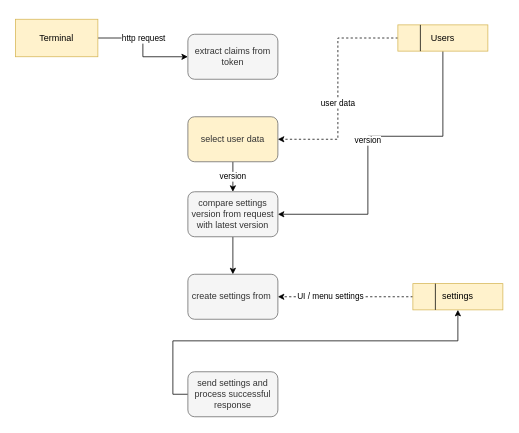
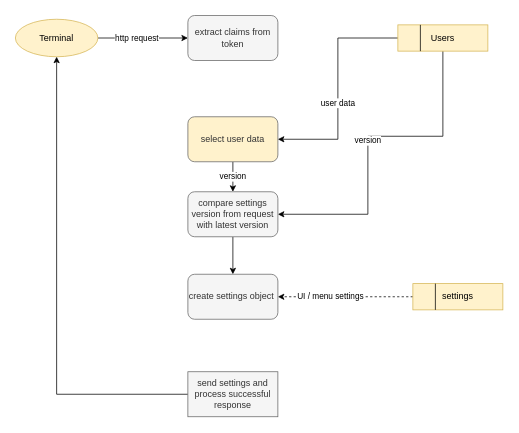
- <mxCell id="4" value="Terminal" style="rounded=0;whiteSpace=wrap;html=1;fillColor=#fff2cc;strokeColor=#d6b656;" vertex="1" parent="1"><mxGeometry x="20" y="25" width="110" height="50" as="geometry" /></mxCell>
+ <mxCell id="4" value="Terminal" style="ellipse;whiteSpace=wrap;html=1;fillColor=#fff2cc;strokeColor=#d6b656;" vertex="1" parent="1"><mxGeometry x="20" y="25" width="110" height="50" as="geometry" /></mxCell>
- <mxCell id="8" style="edgeStyle=orthogonalEdgeStyle;rounded=0;orthogonalLoop=1;jettySize=auto;html=1;exitX=0;exitY=0.5;exitDx=0;exitDy=0;entryX=1;entryY=0.5;entryDx=0;entryDy=0;endArrow=classic;endFill=1;dashed=1;" edge="1" parent="1" source="11" target="7"><mxGeometry relative="1" as="geometry" /></mxCell>
+ <mxCell id="8" style="edgeStyle=orthogonalEdgeStyle;rounded=0;orthogonalLoop=1;jettySize=auto;html=1;exitX=0;exitY=0.5;exitDx=0;exitDy=0;entryX=1;entryY=0.5;entryDx=0;entryDy=0;endArrow=classic;endFill=1;" edge="1" parent="1" source="11" target="7"><mxGeometry relative="1" as="geometry" /></mxCell>
- <mxCell id="5" value="extract claims from token" style="rounded=1;whiteSpace=wrap;html=1;fillColor=#f5f5f5;strokeColor=#666666;fontColor=#333333;" vertex="1" parent="1"><mxGeometry x="250" y="45" width="120" height="60" as="geometry" /></mxCell>
+ <mxCell id="5" value="extract claims from token" style="rounded=1;whiteSpace=wrap;html=1;fillColor=#f5f5f5;strokeColor=#666666;fontColor=#333333;" vertex="1" parent="1"><mxGeometry x="250" y="20" width="120" height="60" as="geometry" /></mxCell>
- <mxCell id="18" value="create settings from&amp;nbsp;" style="rounded=1;whiteSpace=wrap;html=1;fillColor=#f5f5f5;strokeColor=#666666;fontColor=#333333;" vertex="1" parent="1"><mxGeometry x="250" y="365" width="120" height="60" as="geometry" /></mxCell>
+ <mxCell id="18" value="create settings object&amp;nbsp;" style="rounded=1;whiteSpace=wrap;html=1;fillColor=#f5f5f5;strokeColor=#666666;fontColor=#333333;" vertex="1" parent="1"><mxGeometry x="250" y="365" width="120" height="60" as="geometry" /></mxCell>
- <mxCell id="19" style="edgeStyle=orthogonalEdgeStyle;rounded=0;orthogonalLoop=1;jettySize=auto;html=1;exitX=0;exitY=0.5;exitDx=0;exitDy=0;endArrow=classic;endFill=1;" edge="1" parent="1" source="20" target="16"><mxGeometry relative="1" as="geometry"><mxPoint x="70" y="125" as="targetPoint" /></mxGeometry></mxCell>
+ <mxCell id="19" style="edgeStyle=orthogonalEdgeStyle;rounded=0;orthogonalLoop=1;jettySize=auto;html=1;exitX=0;exitY=0.5;exitDx=0;exitDy=0;endArrow=classic;endFill=1;entryX=0.5;entryY=1;entryDx=0;entryDy=0;" edge="1" parent="1" source="20" target="4"><mxGeometry relative="1" as="geometry"><mxPoint x="70" y="125" as="targetPoint" /></mxGeometry></mxCell>
- <mxCell id="20" value="send settings and process successful response" style="rounded=1;whiteSpace=wrap;html=1;fillColor=#f5f5f5;strokeColor=#666666;fontColor=#333333;" vertex="1" parent="1"><mxGeometry x="250" y="495" width="120" height="60" as="geometry" /></mxCell>
+ <mxCell id="20" value="send settings and process successful response" style="whiteSpace=wrap;html=1;fillColor=#f5f5f5;strokeColor=#666666;fontColor=#333333;rounded=0;" vertex="1" parent="1"><mxGeometry x="250" y="495" width="120" height="60" as="geometry" /></mxCell>
